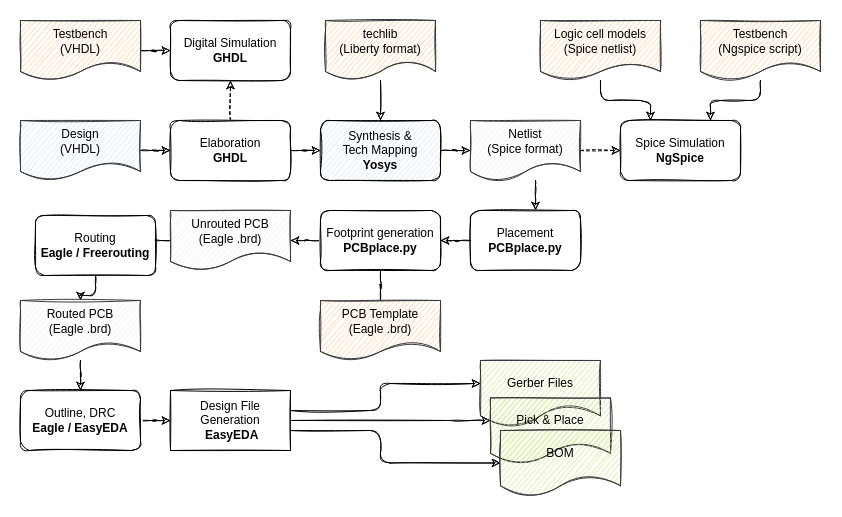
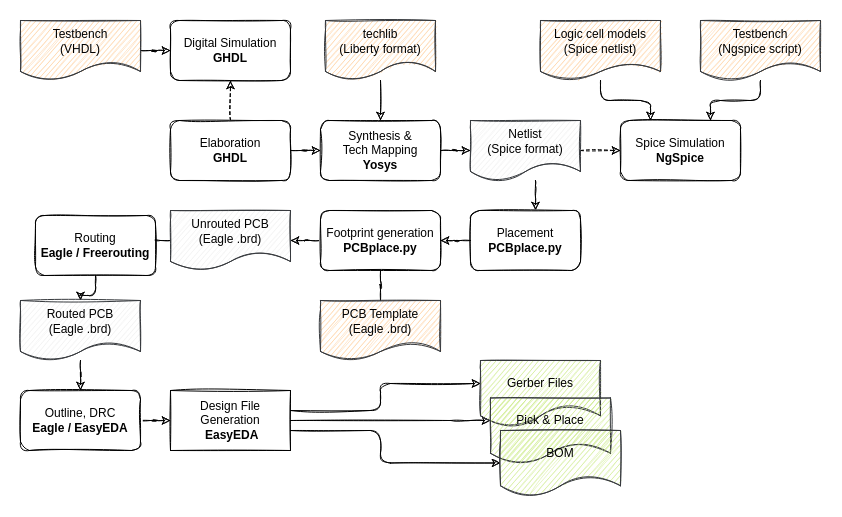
- <mxCell id="3" value="Design&lt;br&gt;(VHDL)" style="shape=document;whiteSpace=wrap;html=1;boundedLbl=1;fillColor=#cce5ff;strokeColor=#36393d;rounded=1;sketch=1;" parent="1" vertex="1"><mxGeometry x="20" y="120" width="120" height="60" as="geometry" /></mxCell>
- <mxCell id="2" value="" style="edgeStyle=orthogonalEdgeStyle;orthogonalLoop=1;jettySize=auto;html=1;sketch=1;" parent="1" source="3" target="6" edge="1"><mxGeometry relative="1" as="geometry" /></mxCell>
- <mxCell id="8" value="Synthesis &amp;amp; &lt;br&gt;Tech Mapping&lt;br&gt;&lt;b&gt;Yosys&lt;/b&gt;" style="whiteSpace=wrap;html=1;rounded=1;sketch=1;fillColor=#cce5ff;" parent="1" vertex="1"><mxGeometry x="320" y="120" width="120" height="60" as="geometry" /></mxCell>
+ <mxCell id="8" value="Synthesis &amp;amp; &lt;br&gt;Tech Mapping&lt;br&gt;&lt;b&gt;Yosys&lt;/b&gt;" style="whiteSpace=wrap;html=1;rounded=1;sketch=1;" parent="1" vertex="1"><mxGeometry x="320" y="120" width="120" height="60" as="geometry" /></mxCell>
